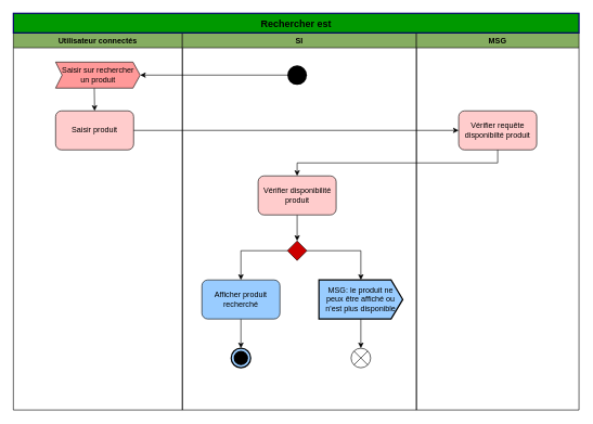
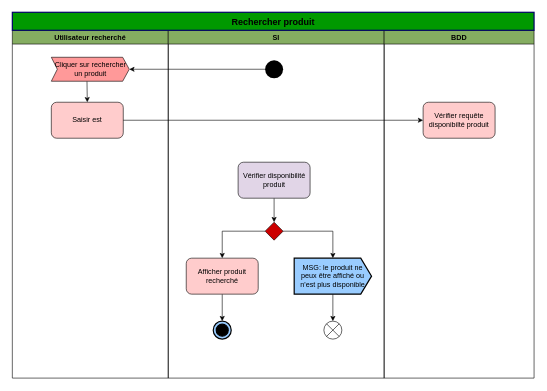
- <mxCell id="22" value="&lt;span style=&quot;font-size: 15px&quot;&gt;&lt;b&gt;Rechercher est&lt;/b&gt;&lt;/span&gt;" style="rounded=0;whiteSpace=wrap;html=1;fillColor=#009900;strokeWidth=2;strokeColor=#000066;" parent="1" vertex="1"><mxGeometry x="20" y="20" width="870" height="30" as="geometry" /></mxCell>
+ <mxCell id="22" value="&lt;span style=&quot;font-size: 15px&quot;&gt;&lt;b&gt;Rechercher produit&lt;/b&gt;&lt;/span&gt;" style="rounded=0;whiteSpace=wrap;html=1;fillColor=#009900;strokeWidth=2;strokeColor=#000066;" parent="1" vertex="1"><mxGeometry x="20" y="20" width="870" height="30" as="geometry" /></mxCell>
- <mxCell id="2" value="Utilisateur connectés" style="swimlane;fillColor=#85AD61;" parent="1" vertex="1"><mxGeometry x="20" y="50" width="260" height="580" as="geometry" /></mxCell>
+ <mxCell id="2" value="Utilisateur recherché" style="swimlane;fillColor=#85AD61;" parent="1" vertex="1"><mxGeometry x="20" y="50" width="260" height="580" as="geometry" /></mxCell>
- <mxCell id="19" value="MSG" style="swimlane;fillColor=#85AD61;" parent="1" vertex="1"><mxGeometry x="640" y="50" width="250" height="580" as="geometry" /></mxCell>
+ <mxCell id="19" value="BDD" style="swimlane;fillColor=#85AD61;" parent="1" vertex="1"><mxGeometry x="640" y="50" width="250" height="580" as="geometry" /></mxCell>
- <mxCell id="4" value="Saisir sur rechercher&lt;br&gt;un produit" style="html=1;shadow=0;dashed=0;align=center;verticalAlign=middle;shape=mxgraph.arrows2.arrow;dy=0;dx=11;notch=10;fillColor=#FF9999;" parent="2" vertex="1"><mxGeometry x="65" y="45" width="130" height="40" as="geometry" /></mxCell>
+ <mxCell id="4" value="Cliquer sur rechercher&lt;br&gt;un produit" style="html=1;shadow=0;dashed=0;align=center;verticalAlign=middle;shape=mxgraph.arrows2.arrow;dy=0;dx=11;notch=10;fillColor=#FF9999;" parent="2" vertex="1"><mxGeometry x="65" y="45" width="130" height="40" as="geometry" /></mxCell>
- <mxCell id="5" value="Saisir produit" style="rounded=1;whiteSpace=wrap;html=1;fillColor=#FFCCCC;" vertex="1" parent="2"><mxGeometry x="65" y="120" width="120" height="60" as="geometry" /></mxCell>
+ <mxCell id="5" value="Saisir est" style="rounded=1;whiteSpace=wrap;html=1;fillColor=#FFCCCC;" vertex="1" parent="2"><mxGeometry x="65" y="120" width="120" height="60" as="geometry" /></mxCell>
- <mxCell id="24" style="edgeStyle=orthogonalEdgeStyle;rounded=0;orthogonalLoop=1;jettySize=auto;html=1;exitX=0.5;exitY=1;exitDx=0;exitDy=0;entryX=0.5;entryY=0;entryDx=0;entryDy=0;" edge="1" parent="1" source="20" target="9"><mxGeometry relative="1" as="geometry" /></mxCell>
- <mxCell id="9" value="Vérifier disponibilité produit" style="rounded=1;whiteSpace=wrap;html=1;fillColor=#FFCCCC;" parent="6" vertex="1"><mxGeometry x="116.5" y="220" width="120" height="60" as="geometry" /></mxCell>
+ <mxCell id="9" value="Vérifier disponibilité produit" style="rounded=1;whiteSpace=wrap;html=1;fillColor=#e1d5e7;" parent="6" vertex="1"><mxGeometry x="116.5" y="220" width="120" height="60" as="geometry" /></mxCell>
- <mxCell id="14" value="Afficher produit recherché" style="rounded=1;whiteSpace=wrap;html=1;fillColor=#99ccff;" vertex="1" parent="6"><mxGeometry x="30" y="380" width="120" height="60" as="geometry" /></mxCell>
+ <mxCell id="14" value="Afficher produit recherché" style="rounded=1;whiteSpace=wrap;html=1;fillColor=#FFCCCC;" vertex="1" parent="6"><mxGeometry x="30" y="380" width="120" height="60" as="geometry" /></mxCell>
